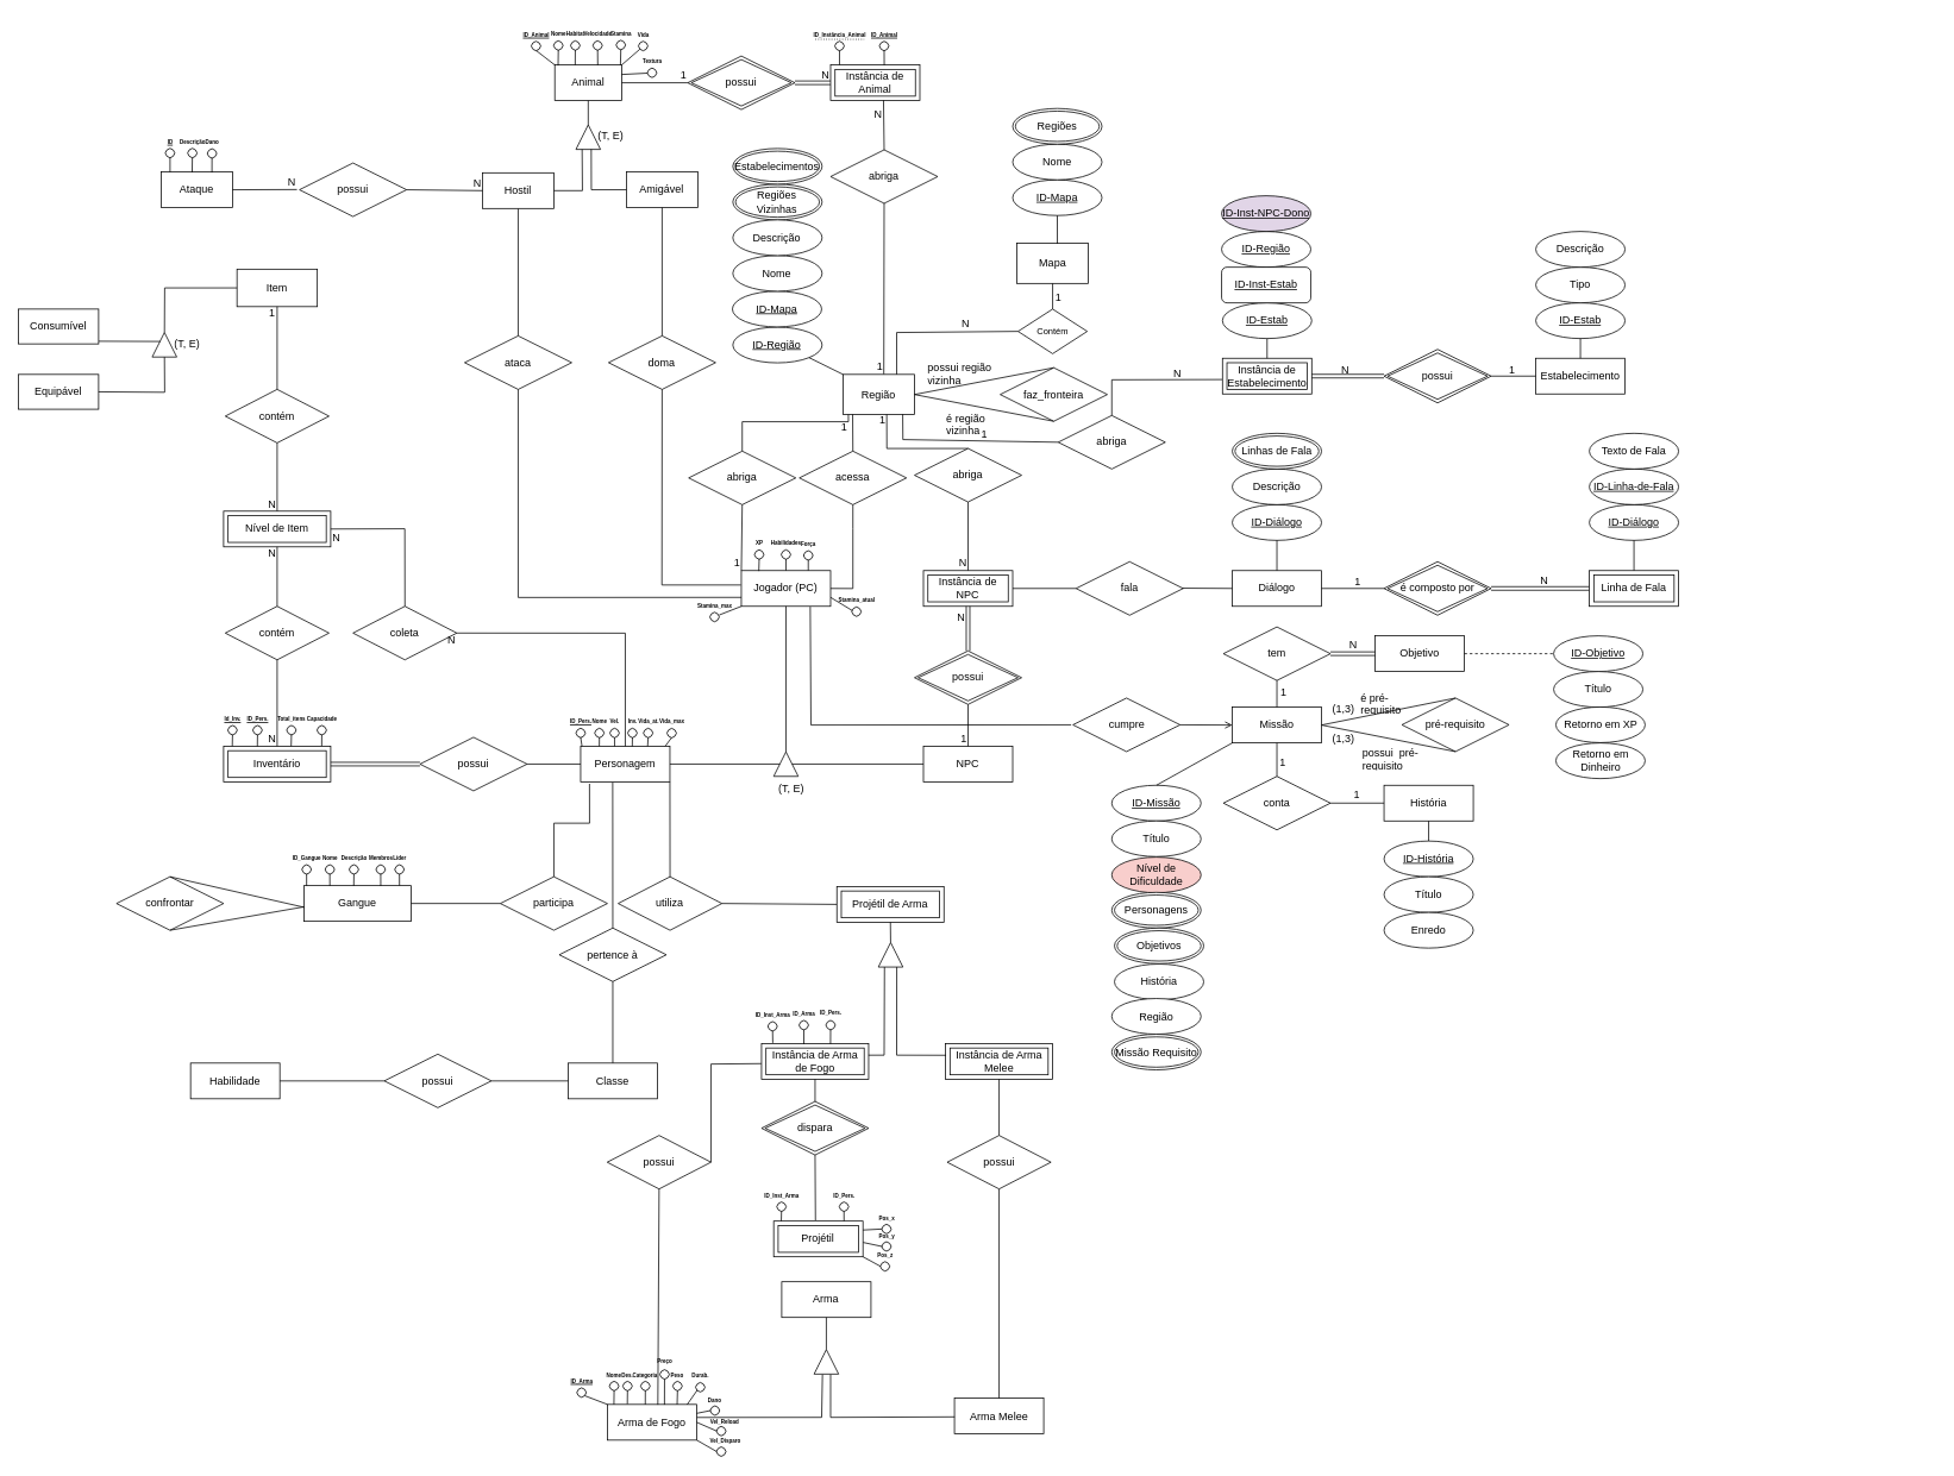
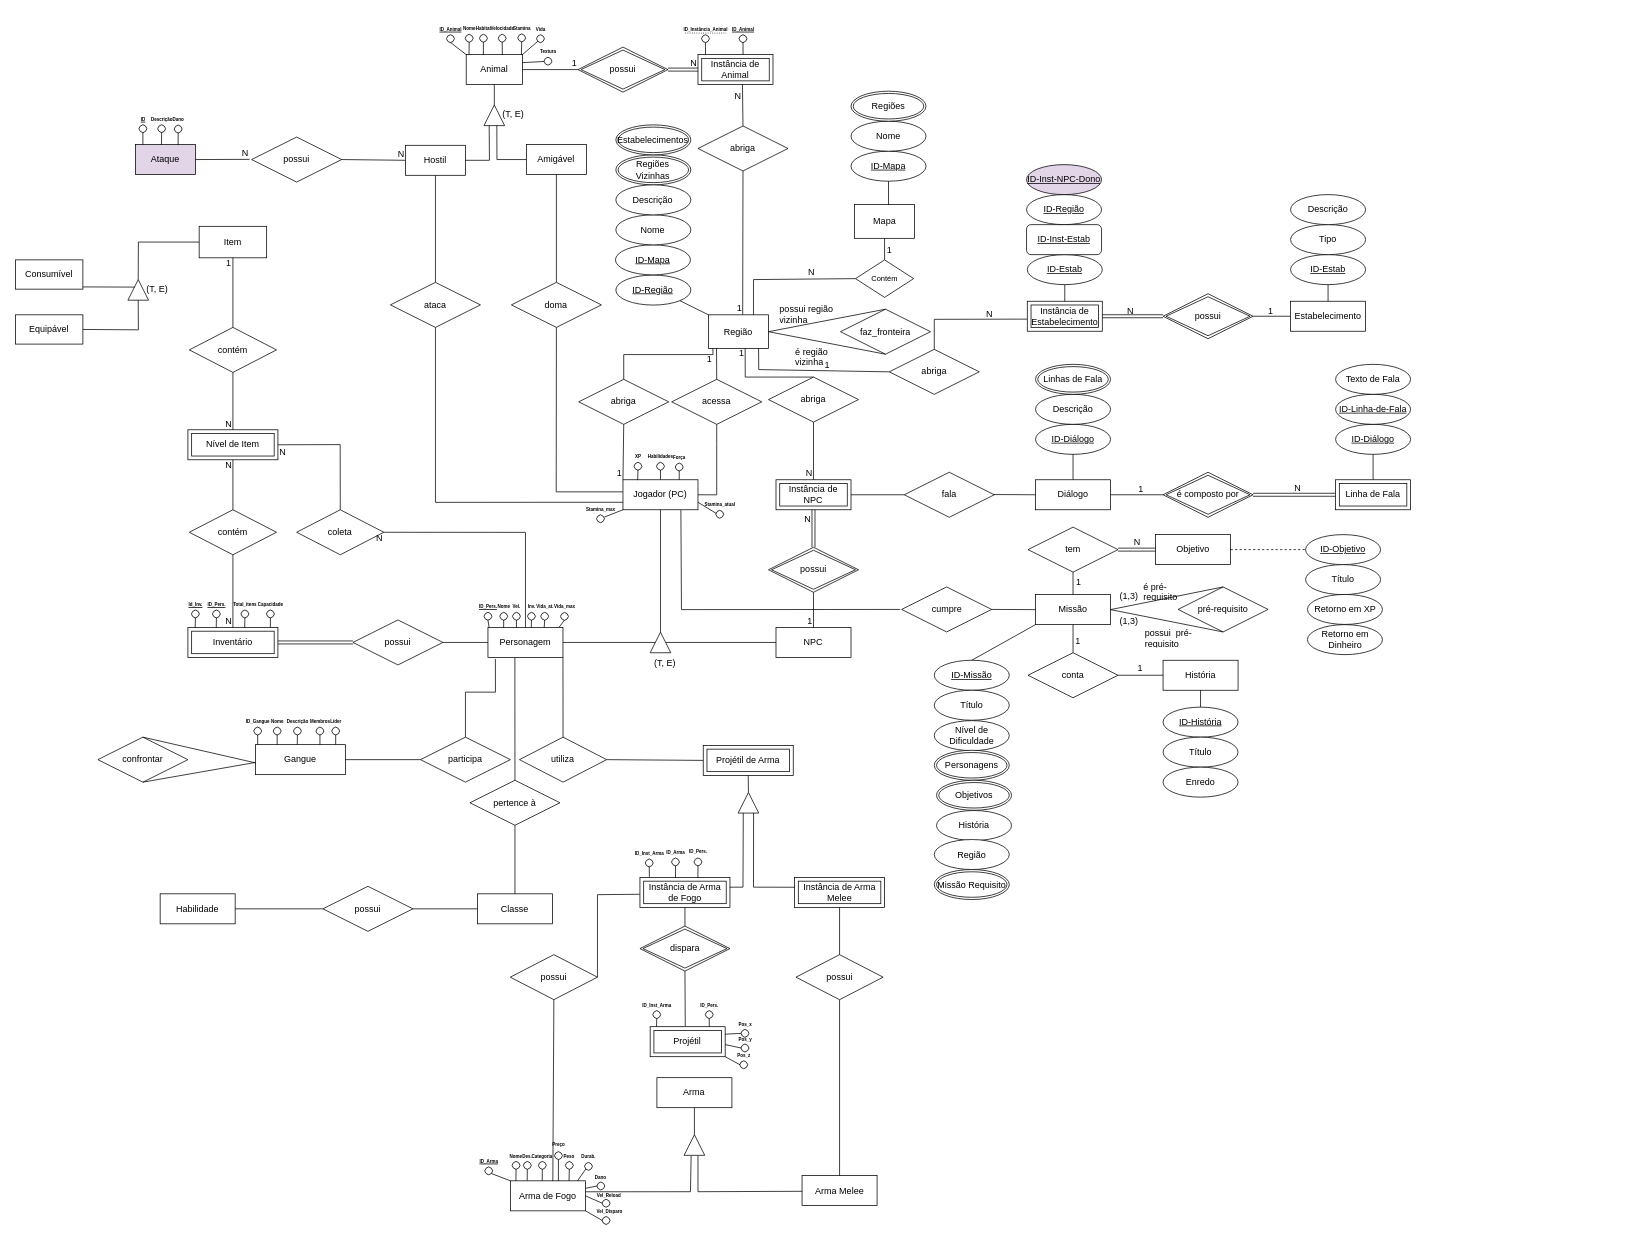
- <mxCell id="51" value="Ataque" style="whiteSpace=wrap;html=1;" parent="1" vertex="1"><mxGeometry x="180" y="192" width="80" height="40" as="geometry" /></mxCell>
+ <mxCell id="51" value="Ataque" style="whiteSpace=wrap;html=1;fillColor=#e1d5e7;" parent="1" vertex="1"><mxGeometry x="180" y="192" width="80" height="40" as="geometry" /></mxCell>
- <mxCell id="268" value="" style="endArrow=open;html=1;rounded=0;exitX=1;exitY=0.5;exitDx=0;exitDy=0;entryX=0;entryY=0.5;entryDx=0;entryDy=0;" parent="1" source="264" target="263" edge="1"><mxGeometry relative="1" as="geometry"><mxPoint x="1520" y="892" as="sourcePoint" /><mxPoint x="1680" y="892" as="targetPoint" /></mxGeometry></mxCell>
+ <mxCell id="268" value="" style="endArrow=none;html=1;rounded=0;exitX=1;exitY=0.5;exitDx=0;exitDy=0;entryX=0;entryY=0.5;entryDx=0;entryDy=0;" parent="1" source="264" target="263" edge="1"><mxGeometry relative="1" as="geometry"><mxPoint x="1520" y="892" as="sourcePoint" /><mxPoint x="1680" y="892" as="targetPoint" /></mxGeometry></mxCell>
- <mxCell id="200" value="Nível de Dificuldade" style="ellipse;whiteSpace=wrap;html=1;align=center;fillColor=#f8cecc;" vertex="1" parent="197"><mxGeometry x="-51.51" y="30.5" width="100" height="40" as="geometry" /></mxCell>
+ <mxCell id="200" value="Nível de Dificuldade" style="ellipse;whiteSpace=wrap;html=1;align=center;" vertex="1" parent="197"><mxGeometry x="-51.51" y="30.5" width="100" height="40" as="geometry" /></mxCell>
